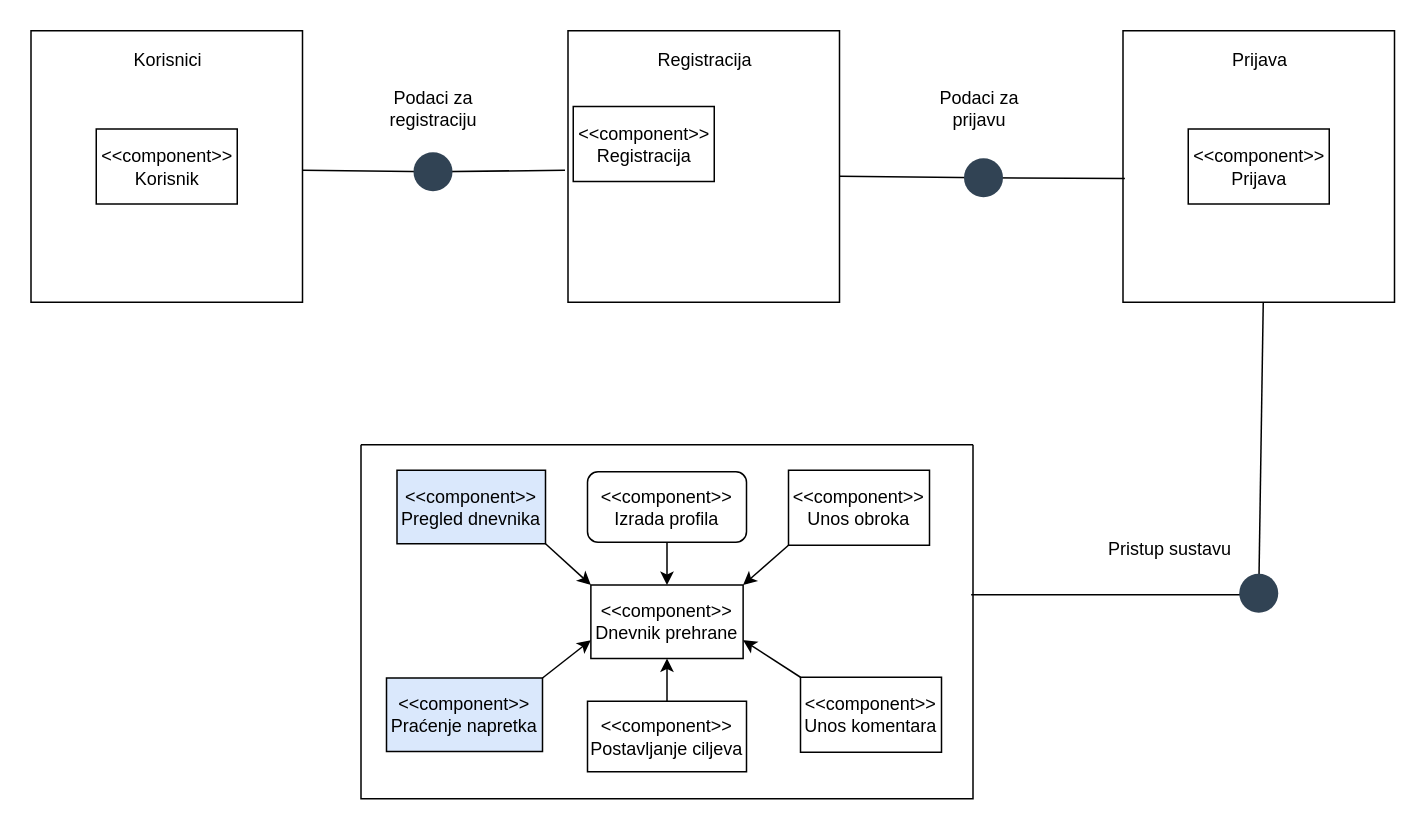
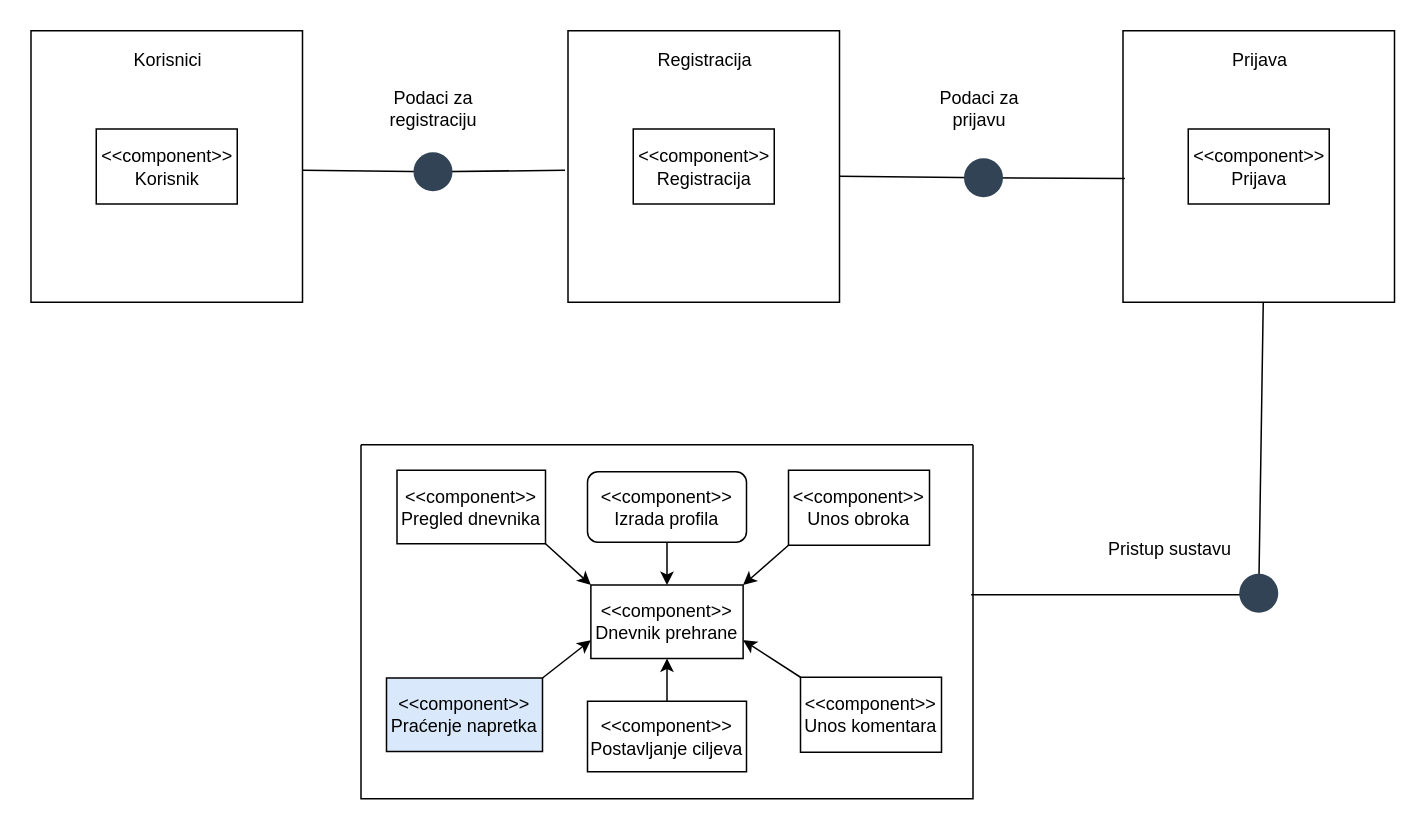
- <mxCell id="9" value="&amp;lt;&amp;lt;component&amp;gt;&amp;gt;&lt;div&gt;Registracija&lt;/div&gt;" style="rounded=0;whiteSpace=wrap;html=1;" parent="1" vertex="1"><mxGeometry x="381.5" y="70.5" width="94" height="50" as="geometry" /></mxCell>
+ <mxCell id="9" value="&amp;lt;&amp;lt;component&amp;gt;&amp;gt;&lt;div&gt;Registracija&lt;/div&gt;" style="rounded=0;whiteSpace=wrap;html=1;" parent="1" vertex="1"><mxGeometry x="421.5" y="85.5" width="94" height="50" as="geometry" /></mxCell>
- <mxCell id="22" value="&amp;lt;&amp;lt;component&amp;gt;&amp;gt;&lt;div&gt;Pregled dnevnika&lt;/div&gt;" style="rounded=0;whiteSpace=wrap;html=1;fillColor=#dae8fc;" parent="19" vertex="1"><mxGeometry x="24" y="17" width="99" height="49" as="geometry" /></mxCell>
+ <mxCell id="22" value="&amp;lt;&amp;lt;component&amp;gt;&amp;gt;&lt;div&gt;Pregled dnevnika&lt;/div&gt;" style="rounded=0;whiteSpace=wrap;html=1;" parent="19" vertex="1"><mxGeometry x="24" y="17" width="99" height="49" as="geometry" /></mxCell>
